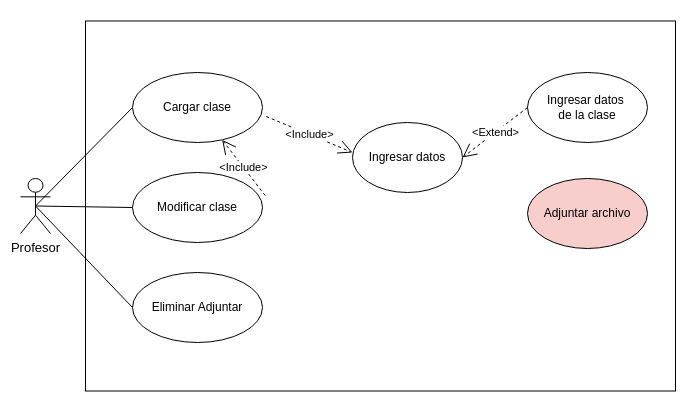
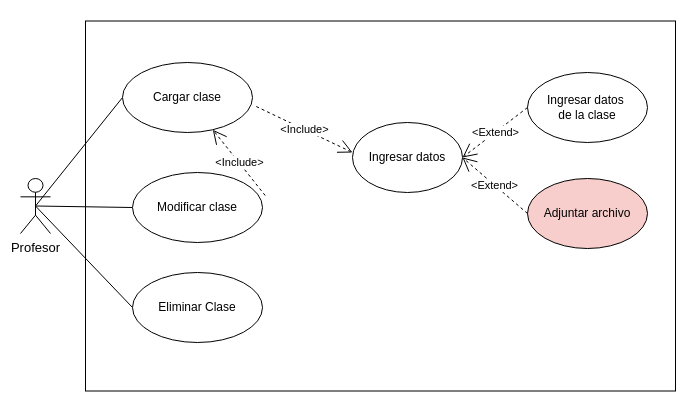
- <mxCell id="7" value="Cargar clase" style="ellipse;whiteSpace=wrap;html=1;" parent="1" vertex="1"><mxGeometry x="132" y="72" width="130" height="70" as="geometry" /></mxCell>
+ <mxCell id="7" value="Cargar clase" style="ellipse;whiteSpace=wrap;html=1;" parent="1" vertex="1"><mxGeometry x="122" y="62" width="130" height="70" as="geometry" /></mxCell>
+ <mxCell id="16" value="&amp;lt;Extend&amp;gt;" style="endArrow=open;endSize=12;dashed=1;html=1;rounded=0;entryX=1;entryY=0.5;entryDx=0;entryDy=0;exitX=0;exitY=0.5;exitDx=0;exitDy=0;" parent="1" source="14" target="10" edge="1"><mxGeometry width="160" relative="1" as="geometry"><mxPoint x="502" y="212" as="sourcePoint" /><mxPoint x="453" y="248" as="targetPoint" /></mxGeometry></mxCell>
- <mxCell id="9" value="Eliminar Adjuntar" style="ellipse;whiteSpace=wrap;html=1;" parent="1" vertex="1"><mxGeometry x="132" y="272" width="130" height="70" as="geometry" /></mxCell>
+ <mxCell id="9" value="Eliminar Clase" style="ellipse;whiteSpace=wrap;html=1;" parent="1" vertex="1"><mxGeometry x="132" y="272" width="130" height="70" as="geometry" /></mxCell>
